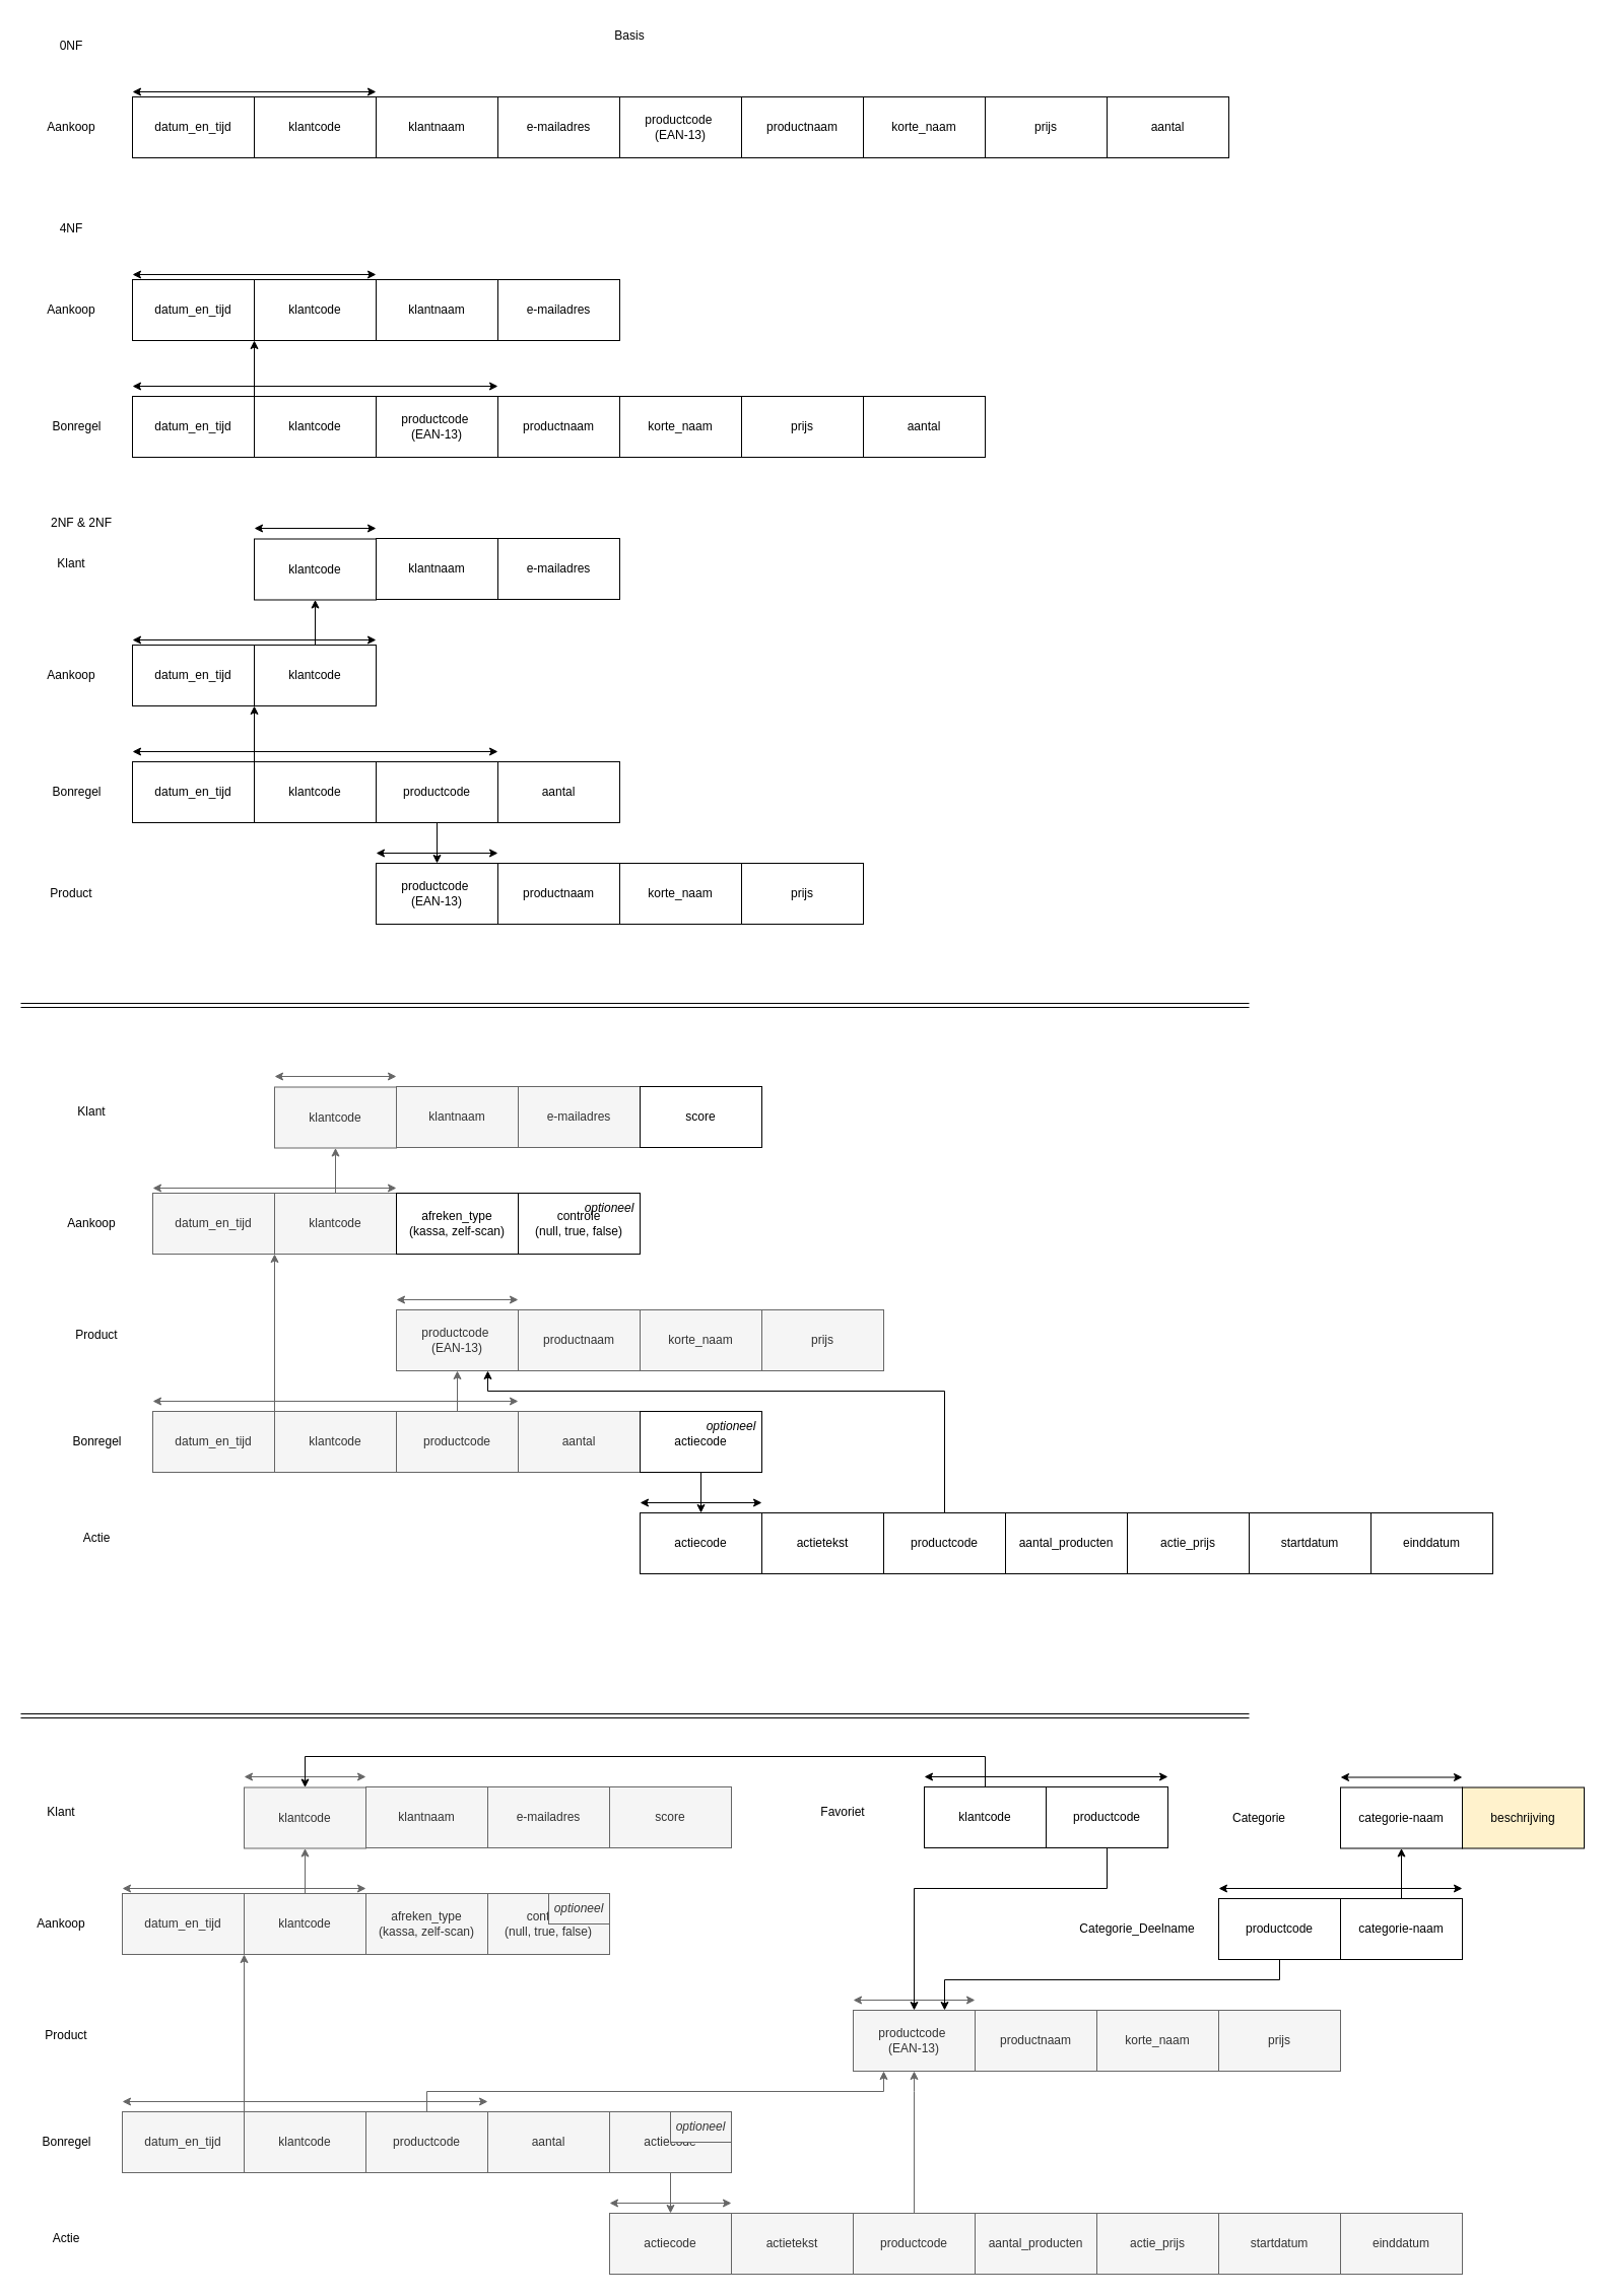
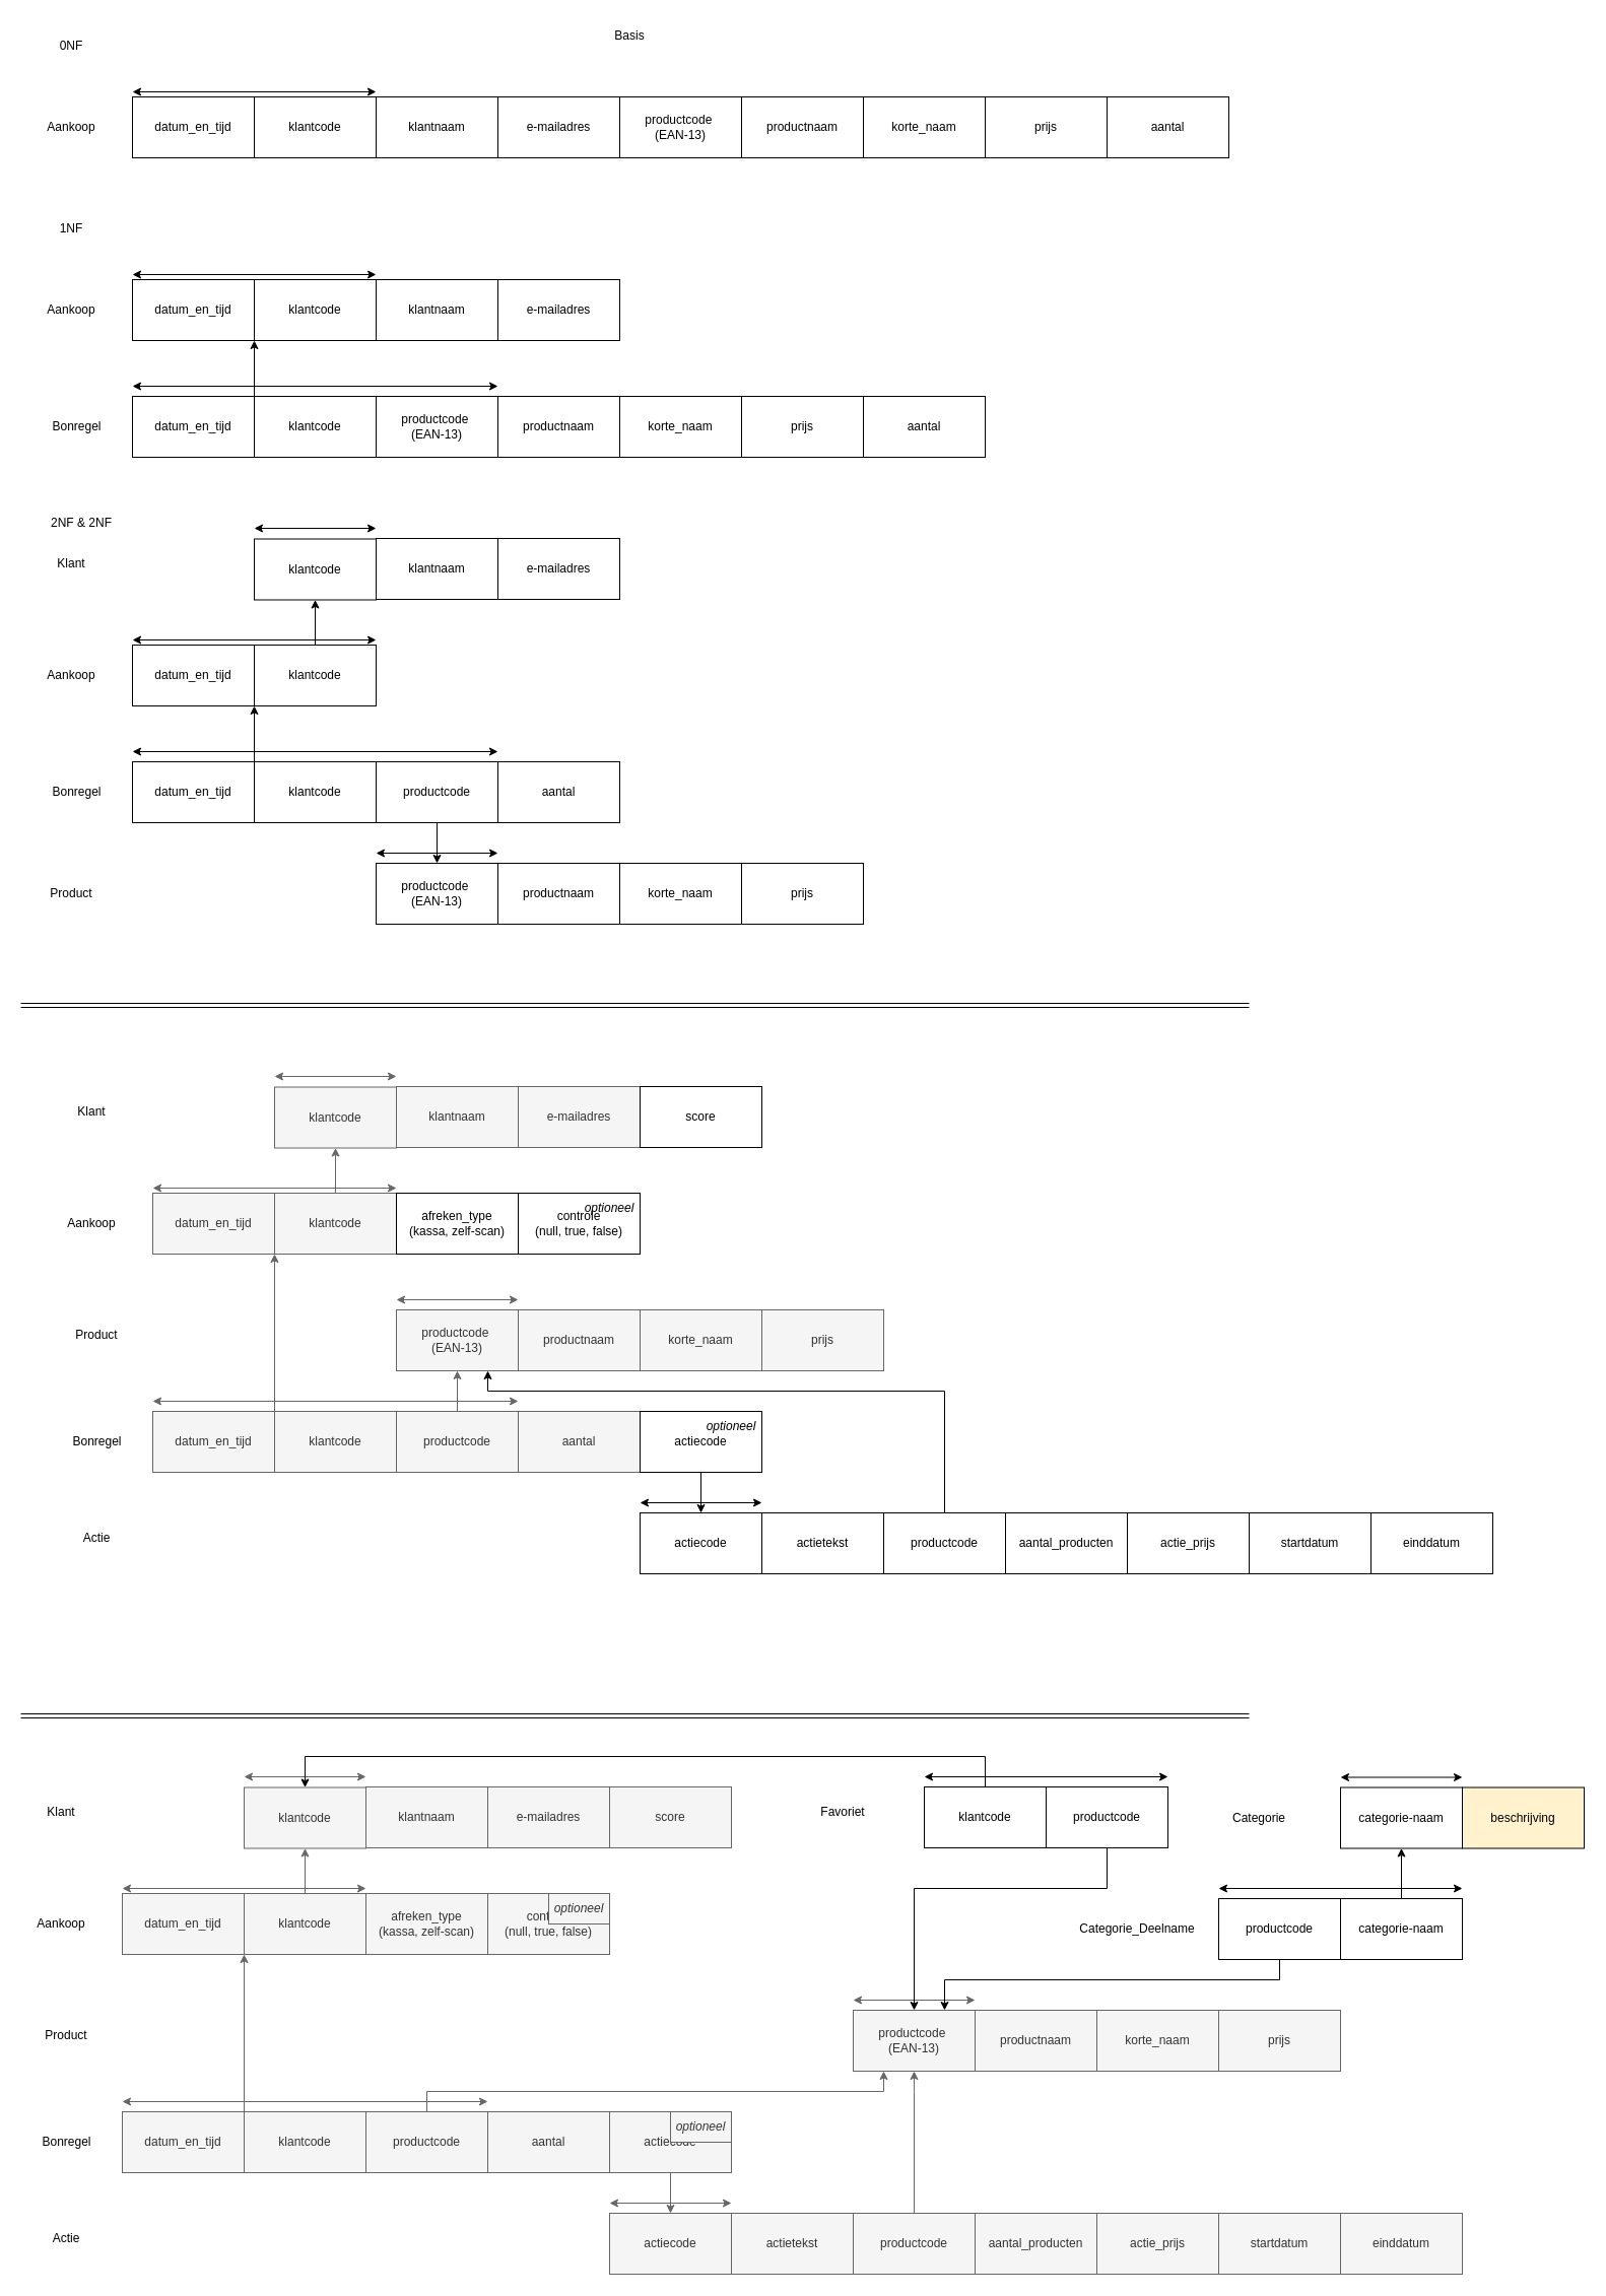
- <mxCell id="15" value="4NF" style="text;html=1;align=center;verticalAlign=middle;whiteSpace=wrap;rounded=0;" vertex="1" parent="1"><mxGeometry x="40" y="210" width="60" height="30" as="geometry" /></mxCell>
+ <mxCell id="15" value="1NF" style="text;html=1;align=center;verticalAlign=middle;whiteSpace=wrap;rounded=0;" vertex="1" parent="1"><mxGeometry x="40" y="210" width="60" height="30" as="geometry" /></mxCell>
